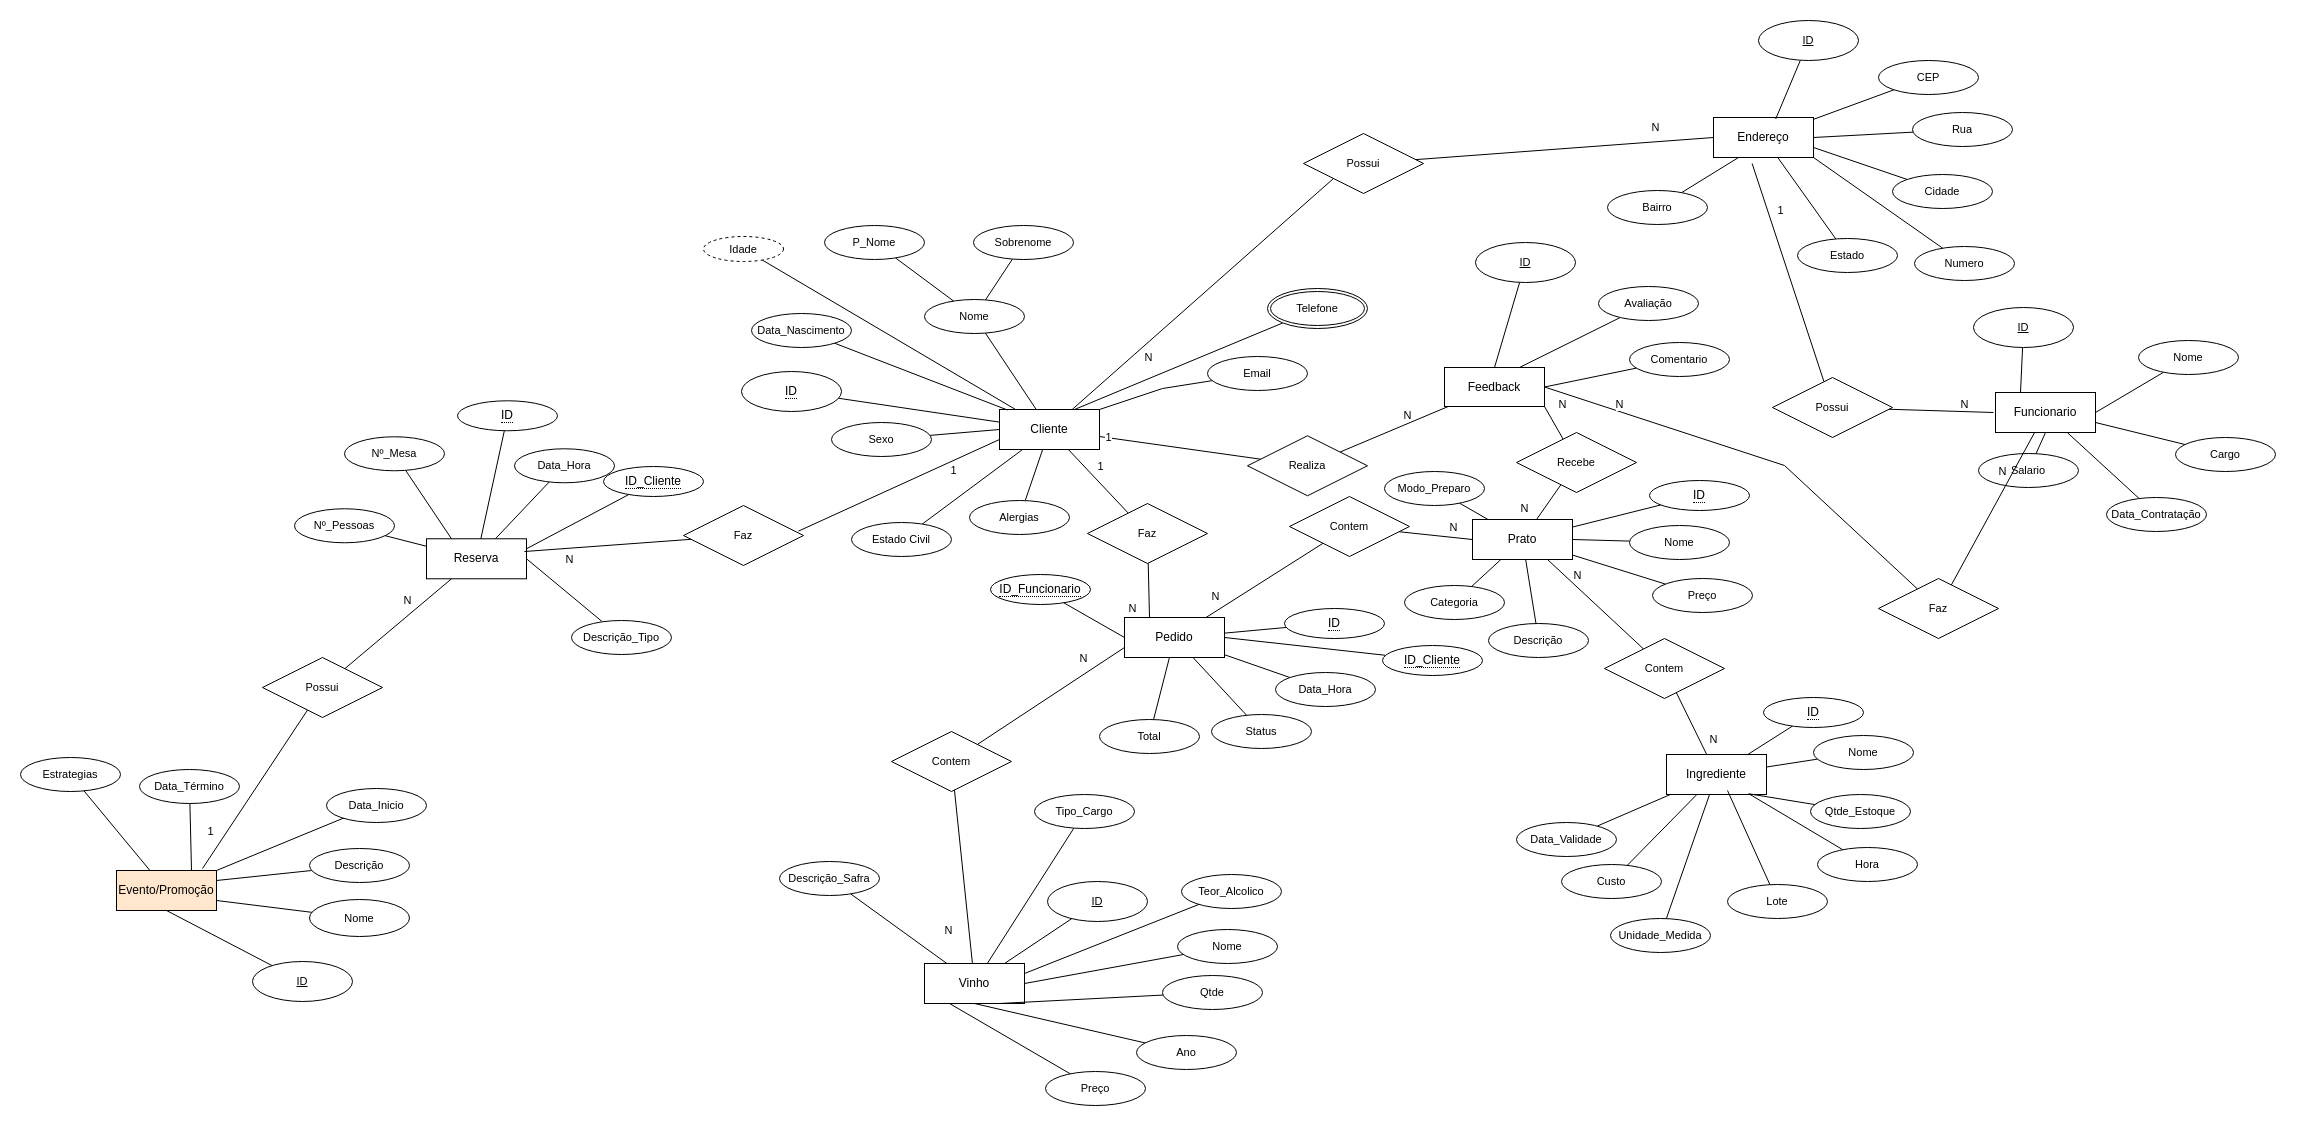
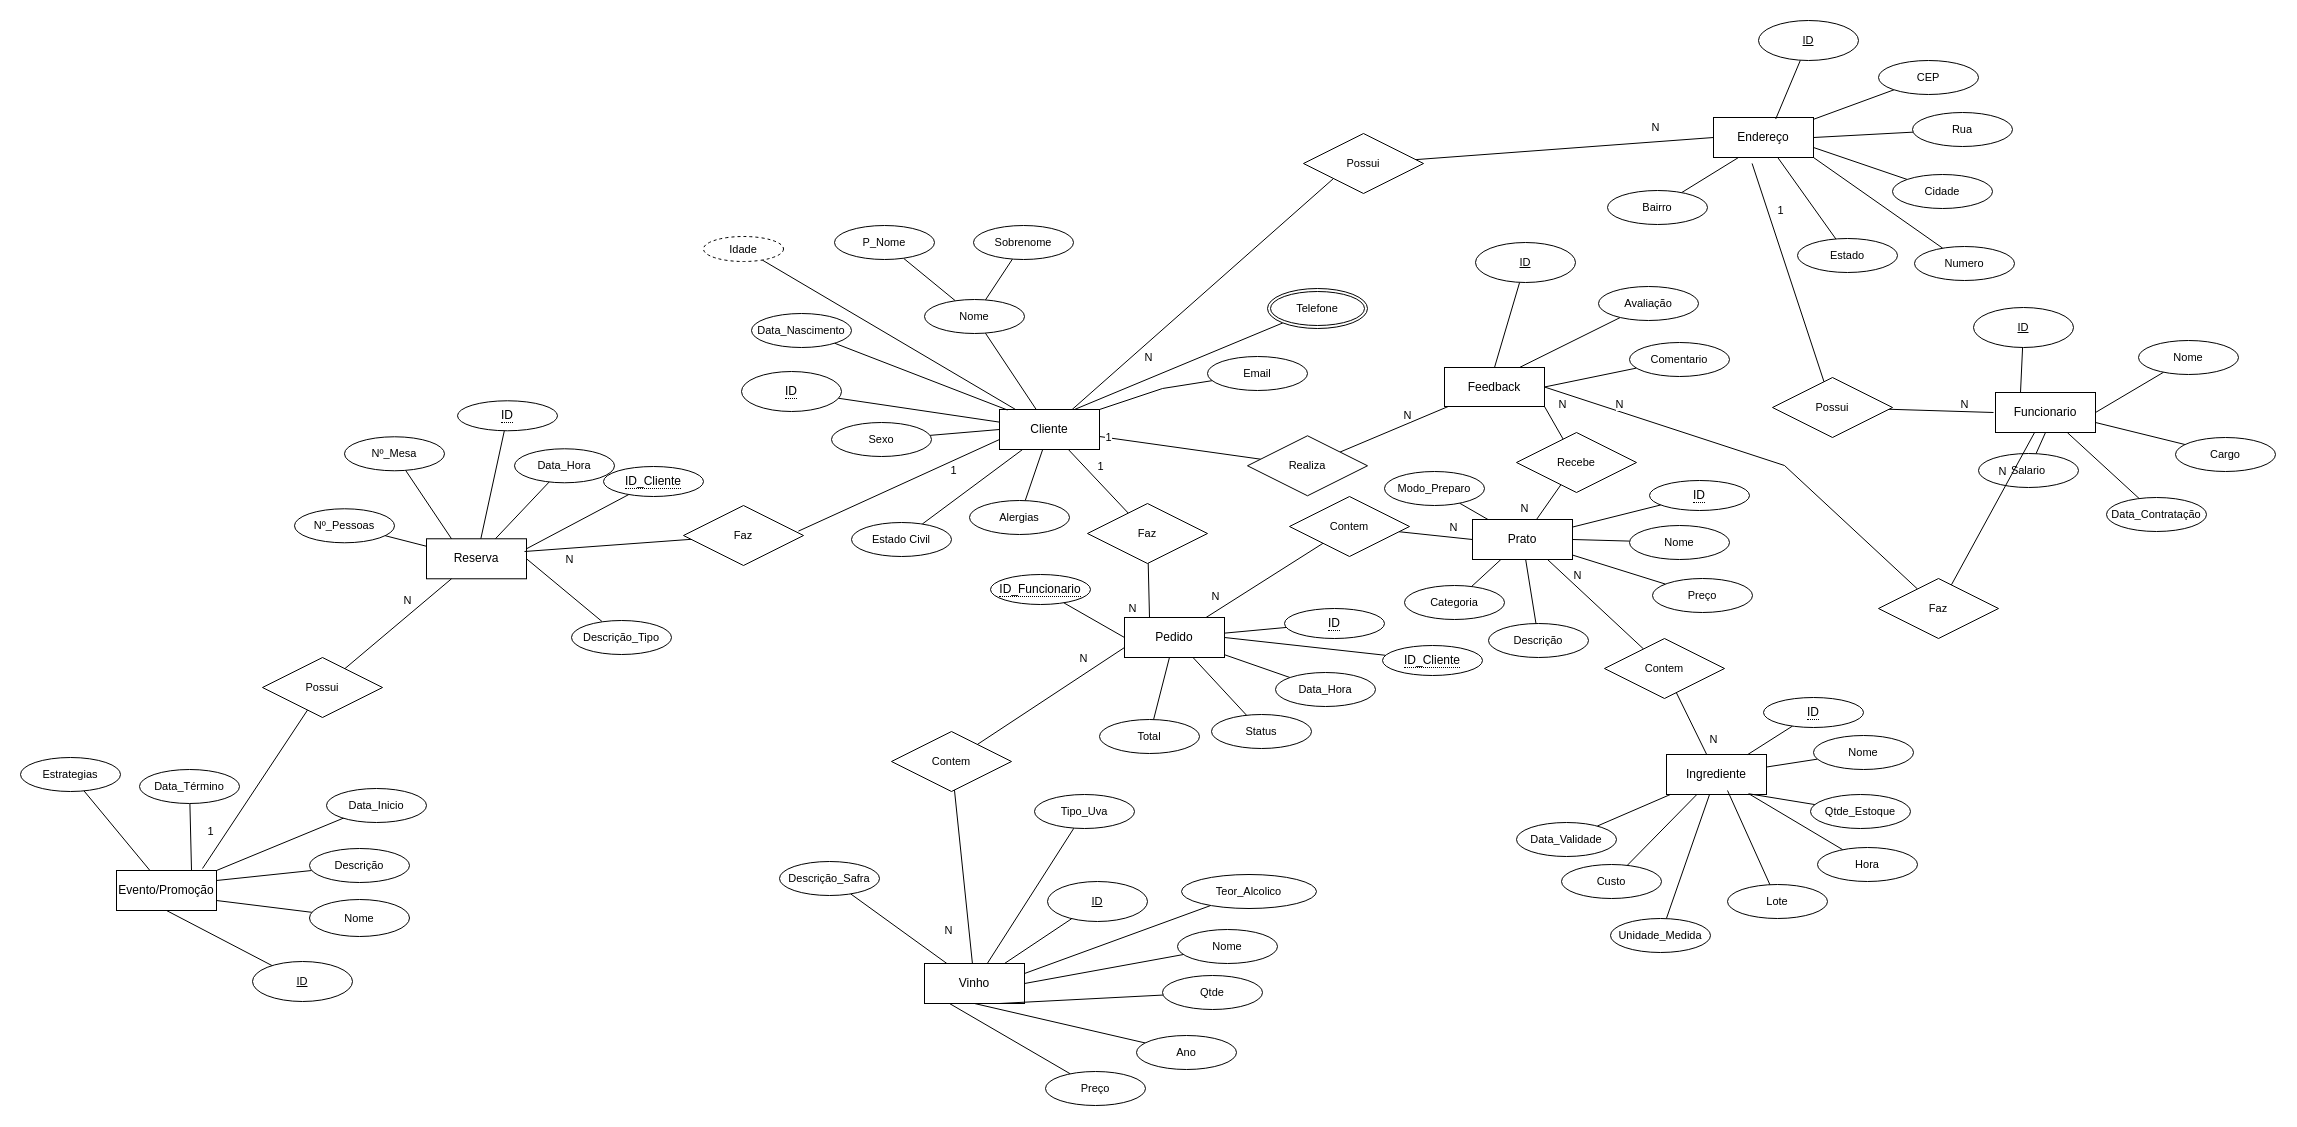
- <mxCell id="12" value="P_Nome" style="ellipse;whiteSpace=wrap;html=1;align=center;fontFamily=Helvetica;fontSize=11;fontColor=default;" vertex="1" parent="1"><mxGeometry x="824" y="225" width="100" height="34" as="geometry" /></mxCell>
+ <mxCell id="12" value="P_Nome" style="ellipse;whiteSpace=wrap;html=1;align=center;fontFamily=Helvetica;fontSize=11;fontColor=default;" vertex="1" parent="1"><mxGeometry x="834" y="225" width="100" height="34" as="geometry" /></mxCell>
- <mxCell id="113" value="Tipo_Cargo" style="ellipse;whiteSpace=wrap;html=1;align=center;fontFamily=Helvetica;fontSize=11;fontColor=default;" vertex="1" parent="1"><mxGeometry x="1034" y="794" width="100" height="34" as="geometry" /></mxCell>
+ <mxCell id="113" value="Tipo_Uva" style="ellipse;whiteSpace=wrap;html=1;align=center;fontFamily=Helvetica;fontSize=11;fontColor=default;" vertex="1" parent="1"><mxGeometry x="1034" y="794" width="100" height="34" as="geometry" /></mxCell>
- <mxCell id="182" value="Evento/Promoção" style="whiteSpace=wrap;html=1;align=center;fillColor=#ffe6cc;" vertex="1" parent="1"><mxGeometry x="116" y="870" width="100" height="40" as="geometry" /></mxCell>
+ <mxCell id="182" value="Evento/Promoção" style="whiteSpace=wrap;html=1;align=center;" vertex="1" parent="1"><mxGeometry x="116" y="870" width="100" height="40" as="geometry" /></mxCell>
- <mxCell id="118" value="Teor_Alcolico" style="ellipse;whiteSpace=wrap;html=1;align=center;fontFamily=Helvetica;fontSize=11;fontColor=default;" vertex="1" parent="1"><mxGeometry x="1181" y="874" width="100" height="34" as="geometry" /></mxCell>
+ <mxCell id="118" value="Teor_Alcolico" style="ellipse;whiteSpace=wrap;html=1;align=center;fontFamily=Helvetica;fontSize=11;fontColor=default;" vertex="1" parent="1"><mxGeometry x="1181" y="874" width="135" height="34" as="geometry" /></mxCell>
